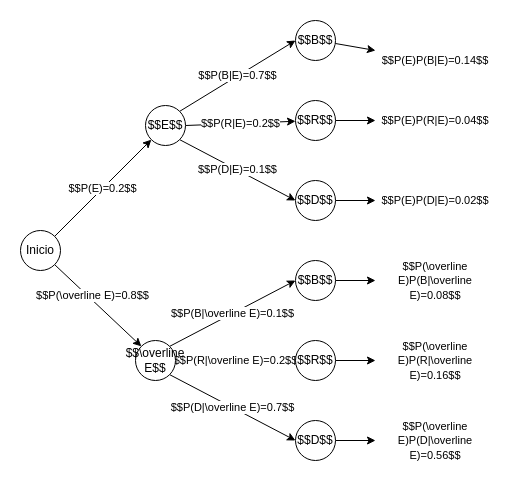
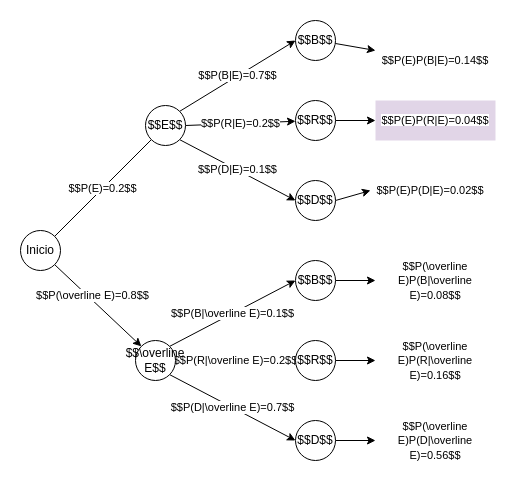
- <mxCell id="27" value="&lt;span style=&quot;font-size: 11px ; background-color: rgb(255 , 255 , 255)&quot;&gt;$$P(E)P(R|E)=0.04$$&lt;/span&gt;" style="whiteSpace=wrap;html=1;strokeColor=none;" vertex="1" parent="1"><mxGeometry x="375" y="100" width="120" height="40" as="geometry" /></mxCell>
+ <mxCell id="27" value="&lt;span style=&quot;font-size: 11px ; background-color: rgb(255 , 255 , 255)&quot;&gt;$$P(E)P(R|E)=0.04$$&lt;/span&gt;" style="whiteSpace=wrap;html=1;strokeColor=none;fillColor=#e1d5e7;" vertex="1" parent="1"><mxGeometry x="375" y="100" width="120" height="40" as="geometry" /></mxCell>
- <mxCell id="2" value="$$P(E)=0.2$$" style="rounded=0;orthogonalLoop=1;jettySize=auto;html=1;exitX=1;exitY=0;exitDx=0;exitDy=0;entryX=0;entryY=1;entryDx=0;entryDy=0;" edge="1" parent="1" source="5" target="9"><mxGeometry relative="1" as="geometry" /></mxCell>
+ <mxCell id="2" value="$$P(E)=0.2$$" style="rounded=0;orthogonalLoop=1;jettySize=auto;html=1;exitX=1;exitY=0;exitDx=0;exitDy=0;entryX=0;entryY=1;entryDx=0;entryDy=0;endArrow=none;" edge="1" parent="1" source="5" target="9"><mxGeometry relative="1" as="geometry" /></mxCell>
- <mxCell id="28" value="&lt;span style=&quot;font-size: 11px ; background-color: rgb(255 , 255 , 255)&quot;&gt;$$P(E)P(D|E)=0.02$$&lt;/span&gt;" style="whiteSpace=wrap;html=1;strokeColor=none;" vertex="1" parent="1"><mxGeometry x="375" y="180" width="120" height="40" as="geometry" /></mxCell>
+ <mxCell id="28" value="&lt;span style=&quot;font-size: 11px ; background-color: rgb(255 , 255 , 255)&quot;&gt;$$P(E)P(D|E)=0.02$$&lt;/span&gt;" style="whiteSpace=wrap;html=1;strokeColor=none;" vertex="1" parent="1"><mxGeometry x="370" y="170" width="120" height="40" as="geometry" /></mxCell>
